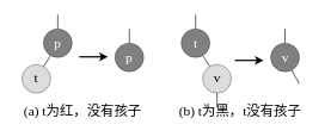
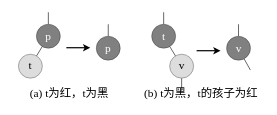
- <mxCell id="2" value="&lt;font style=&quot;font-size: 19px;&quot; face=&quot;Times New Roman&quot;&gt;(a) t&lt;/font&gt;&lt;font face=&quot;SimSun&quot; style=&quot;font-size: 19px;&quot;&gt;为红，没有孩子&lt;/font&gt;" style="rounded=0;whiteSpace=wrap;html=1;container=1;verticalAlign=bottom;strokeColor=none;strokeWidth=1;fontFamily=Times New Roman;fillColor=none;" parent="1" vertex="1"><mxGeometry x="20" y="20" width="190" height="150" as="geometry"><mxRectangle x="177" y="190" width="50" height="40" as="alternateBounds" /></mxGeometry></mxCell>
+ <mxCell id="2" value="&lt;font style=&quot;font-size: 19px;&quot; face=&quot;Times New Roman&quot;&gt;(a) t&lt;/font&gt;&lt;font face=&quot;SimSun&quot; style=&quot;font-size: 19px;&quot;&gt;为红，t为黑&lt;/font&gt;" style="rounded=0;whiteSpace=wrap;html=1;container=1;verticalAlign=bottom;strokeColor=none;strokeWidth=1;fontFamily=Times New Roman;fillColor=none;" parent="1" vertex="1"><mxGeometry x="20" y="20" width="190" height="150" as="geometry"><mxRectangle x="177" y="190" width="50" height="40" as="alternateBounds" /></mxGeometry></mxCell>
- <mxCell id="3" value="&lt;font style=&quot;font-size: 19px;&quot; face=&quot;Times New Roman&quot;&gt;(b) t&lt;/font&gt;&lt;font face=&quot;SimSun&quot; style=&quot;font-size: 19px;&quot;&gt;为黑，&lt;/font&gt;&lt;font style=&quot;font-size: 19px;&quot; face=&quot;Times New Roman&quot;&gt;t&lt;/font&gt;&lt;font face=&quot;SimSun&quot; style=&quot;font-size: 19px;&quot;&gt;没有孩子&lt;/font&gt;" style="rounded=0;whiteSpace=wrap;html=1;container=1;verticalAlign=bottom;strokeColor=none;strokeWidth=1;fontFamily=Times New Roman;fillColor=none;" parent="1" vertex="1"><mxGeometry x="230" y="20" width="210" height="150" as="geometry"><mxRectangle x="177" y="190" width="50" height="40" as="alternateBounds" /></mxGeometry></mxCell>
+ <mxCell id="3" value="&lt;font style=&quot;font-size: 19px;&quot; face=&quot;Times New Roman&quot;&gt;(b) t&lt;/font&gt;&lt;font face=&quot;SimSun&quot; style=&quot;font-size: 19px;&quot;&gt;为黑，&lt;/font&gt;&lt;font style=&quot;font-size: 19px;&quot; face=&quot;Times New Roman&quot;&gt;t&lt;/font&gt;&lt;font face=&quot;SimSun&quot; style=&quot;font-size: 19px;&quot;&gt;的孩子为红&lt;/font&gt;" style="rounded=0;whiteSpace=wrap;html=1;container=1;verticalAlign=bottom;strokeColor=none;strokeWidth=1;fontFamily=Times New Roman;fillColor=none;" parent="1" vertex="1"><mxGeometry x="230" y="20" width="210" height="150" as="geometry"><mxRectangle x="177" y="190" width="50" height="40" as="alternateBounds" /></mxGeometry></mxCell>
